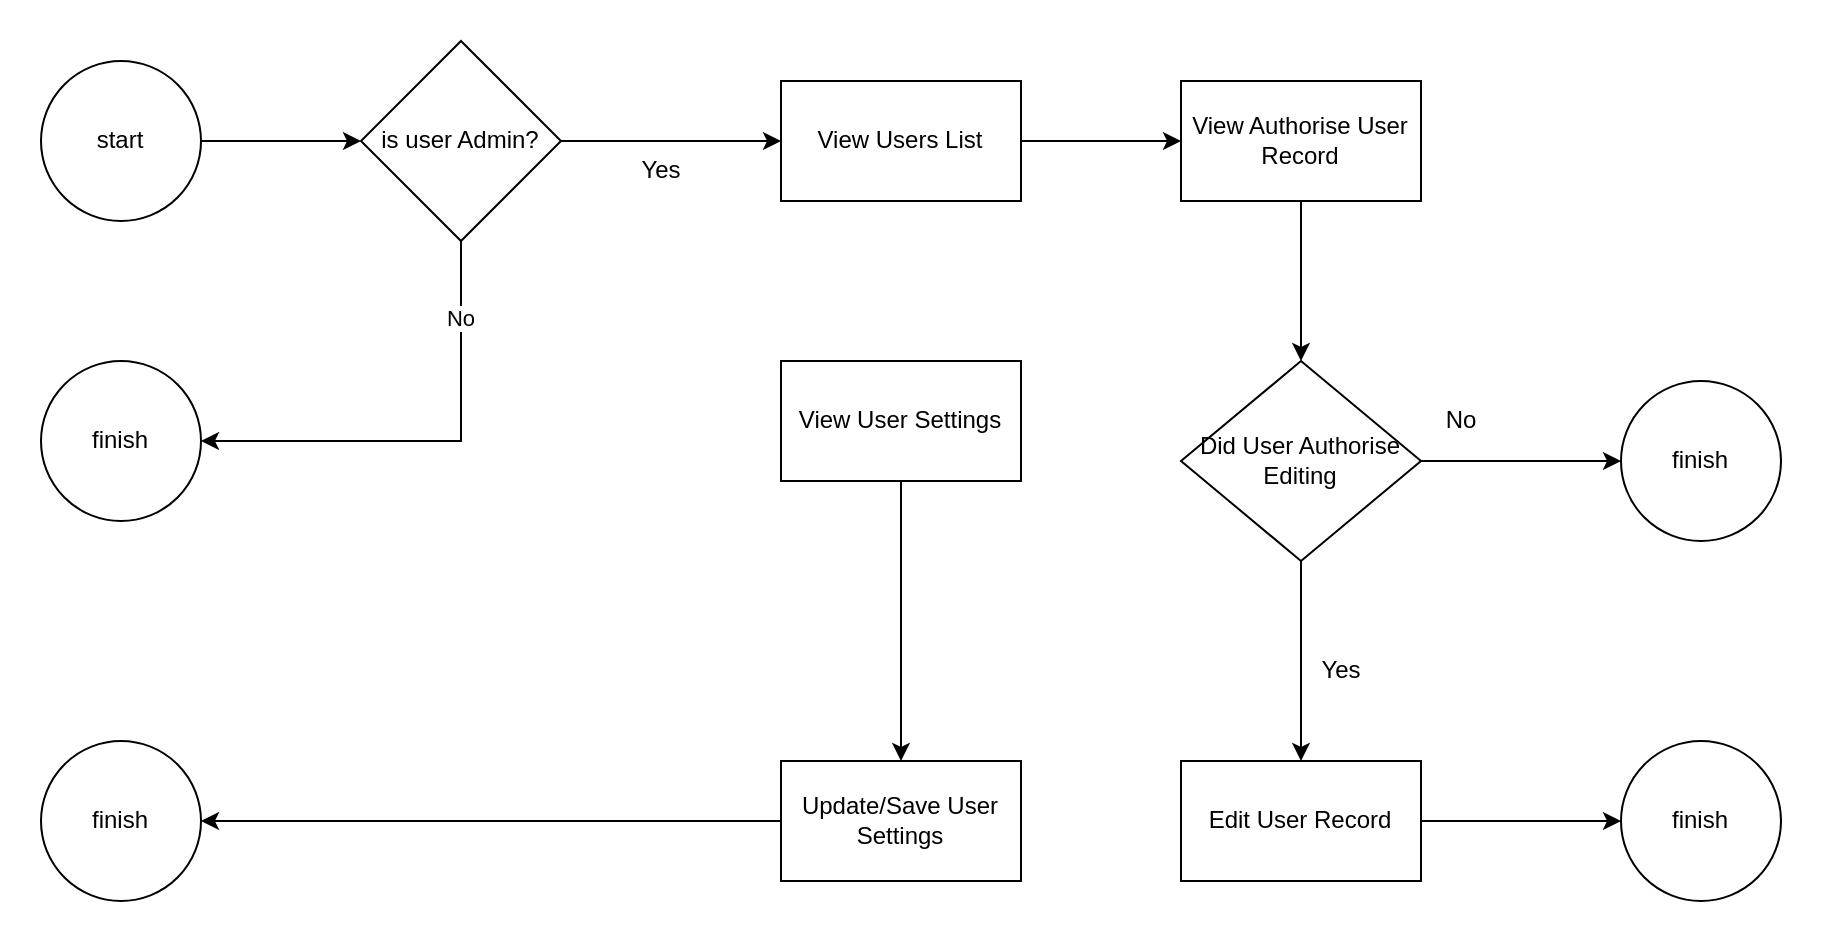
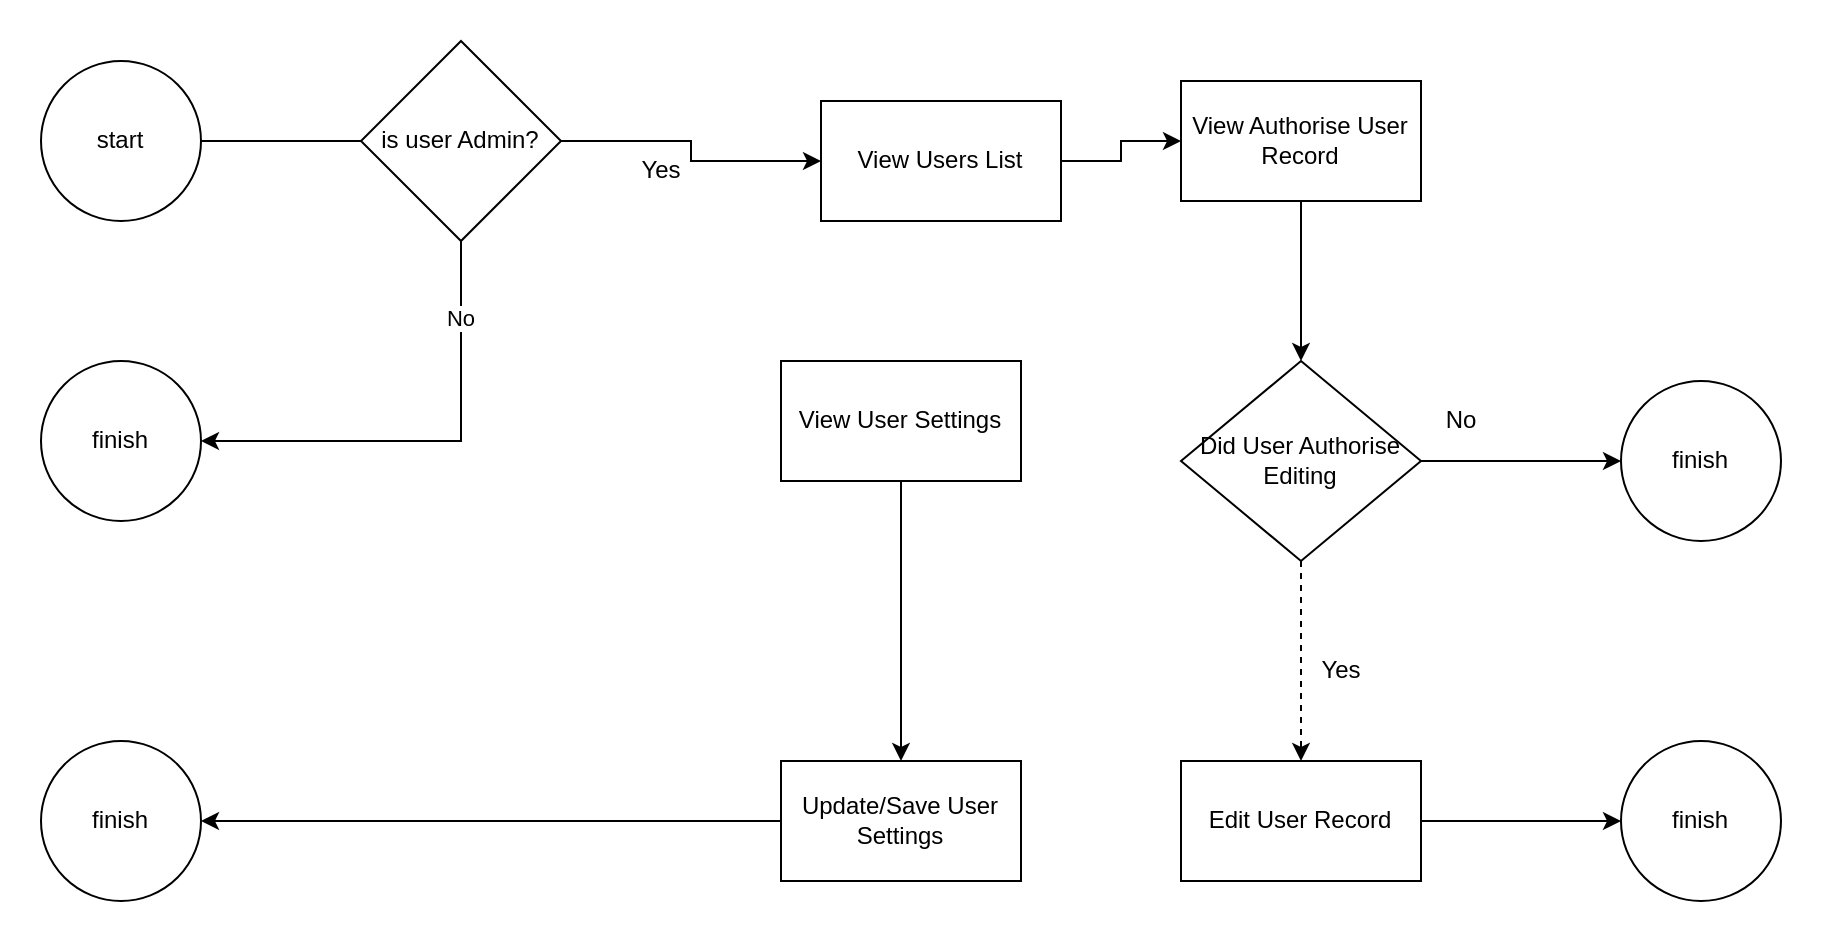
- <mxCell id="2" value="" style="edgeStyle=orthogonalEdgeStyle;rounded=0;orthogonalLoop=1;jettySize=auto;html=1;" edge="1" parent="1" source="3" target="7"><mxGeometry relative="1" as="geometry" /></mxCell>
+ <mxCell id="2" value="" style="edgeStyle=orthogonalEdgeStyle;rounded=0;orthogonalLoop=1;jettySize=auto;html=1;endArrow=none;" edge="1" parent="1" source="3" target="7"><mxGeometry relative="1" as="geometry" /></mxCell>
- <mxCell id="10" value="View Users List" style="whiteSpace=wrap;html=1;" vertex="1" parent="1"><mxGeometry x="390" y="40" width="120" height="60" as="geometry" /></mxCell>
+ <mxCell id="10" value="View Users List" style="whiteSpace=wrap;html=1;" vertex="1" parent="1"><mxGeometry x="410" y="50" width="120" height="60" as="geometry" /></mxCell>
- <mxCell id="16" value="" style="edgeStyle=orthogonalEdgeStyle;rounded=0;orthogonalLoop=1;jettySize=auto;html=1;" edge="1" parent="1" source="18" target="20"><mxGeometry relative="1" as="geometry" /></mxCell>
+ <mxCell id="16" value="" style="edgeStyle=orthogonalEdgeStyle;rounded=0;orthogonalLoop=1;jettySize=auto;html=1;dashed=1;" edge="1" parent="1" source="18" target="20"><mxGeometry relative="1" as="geometry" /></mxCell>
